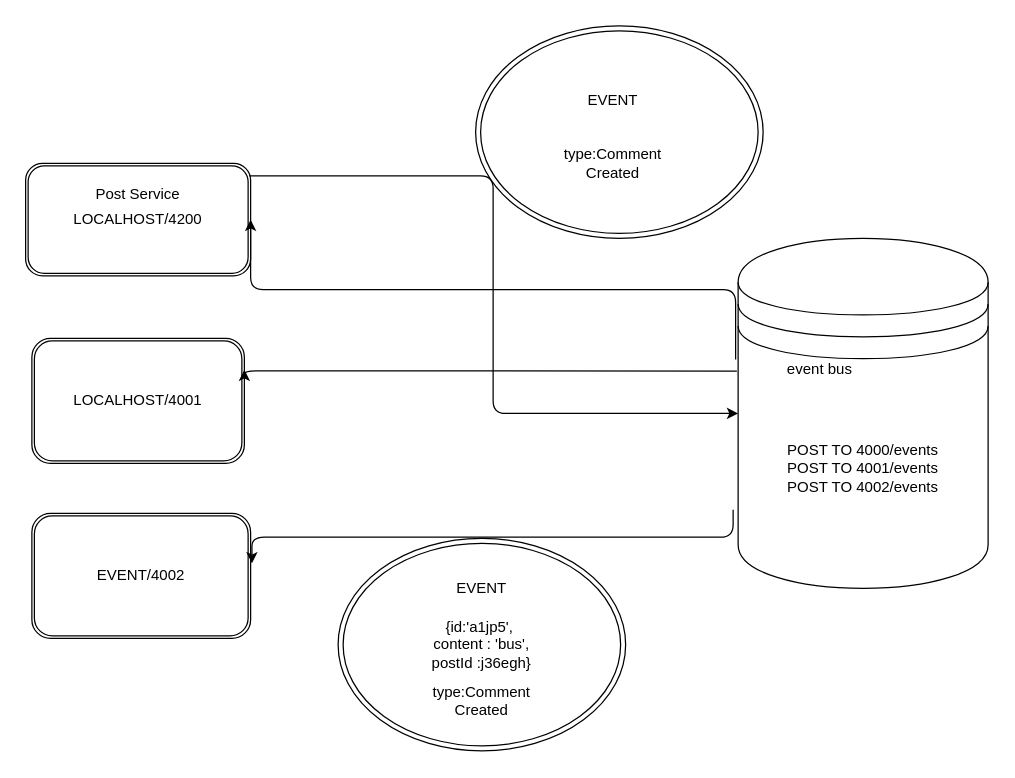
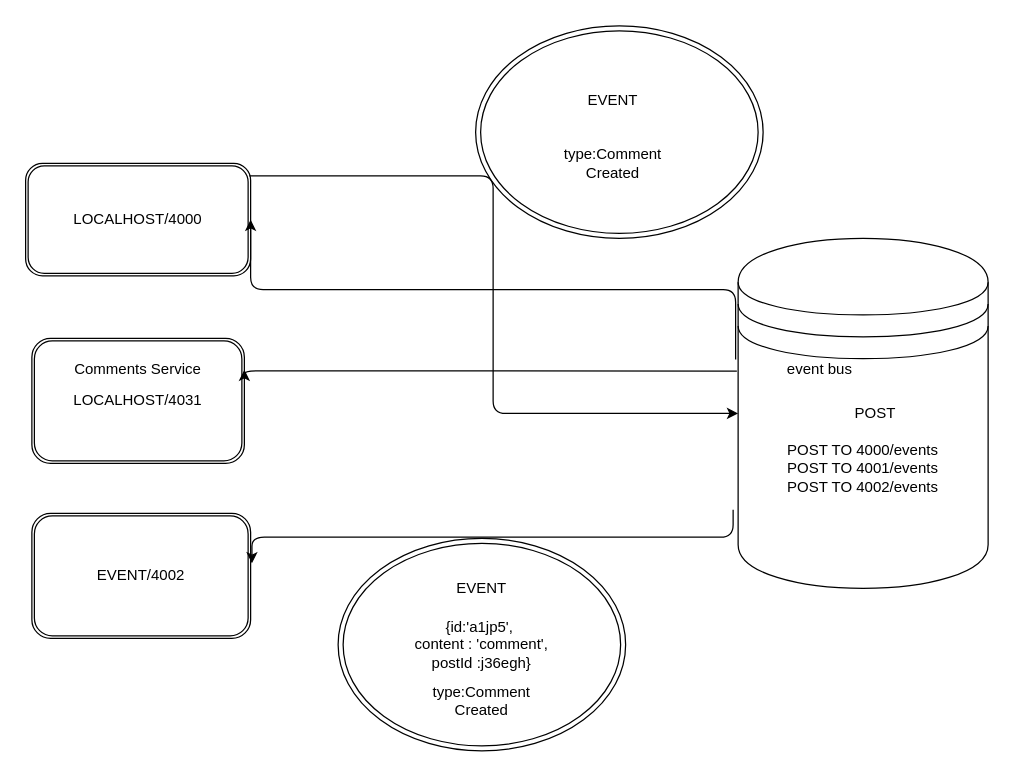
- <mxCell id="7" value="Post Service" style="text;html=1;strokeColor=none;fillColor=none;align=center;verticalAlign=middle;whiteSpace=wrap;rounded=0;" vertex="1" parent="1"><mxGeometry x="55" y="130" width="110" height="50" as="geometry" /></mxCell>
- <mxCell id="3" value="LOCALHOST/4200" style="shape=ext;double=1;rounded=1;whiteSpace=wrap;html=1;" vertex="1" parent="1"><mxGeometry x="20" y="130" width="180" height="90" as="geometry" /></mxCell>
+ <mxCell id="3" value="LOCALHOST/4000" style="shape=ext;double=1;rounded=1;whiteSpace=wrap;html=1;" vertex="1" parent="1"><mxGeometry x="20" y="130" width="180" height="90" as="geometry" /></mxCell>
+ <mxCell id="8" value="Comments Service" style="text;html=1;strokeColor=none;fillColor=none;align=center;verticalAlign=middle;whiteSpace=wrap;rounded=0;" vertex="1" parent="1"><mxGeometry x="55" y="270" width="110" height="50" as="geometry" /></mxCell>
- <mxCell id="5" value="LOCALHOST/4001" style="shape=ext;double=1;rounded=1;whiteSpace=wrap;html=1;" vertex="1" parent="1"><mxGeometry x="25" y="270" width="170" height="100" as="geometry" /></mxCell>
+ <mxCell id="5" value="LOCALHOST/4031" style="shape=ext;double=1;rounded=1;whiteSpace=wrap;html=1;" vertex="1" parent="1"><mxGeometry x="25" y="270" width="170" height="100" as="geometry" /></mxCell>
+ <mxCell id="14" value="POST" style="text;html=1;strokeColor=none;fillColor=none;align=center;verticalAlign=middle;whiteSpace=wrap;rounded=0;" vertex="1" parent="1"><mxGeometry x="680" y="320" width="40" height="20" as="geometry" /></mxCell>
- <mxCell id="18" value="{id:'a1jp5',&amp;nbsp;&lt;br&gt;content : 'bus',&lt;br&gt;postId :j36egh}" style="ellipse;shape=doubleEllipse;whiteSpace=wrap;html=1;" vertex="1" parent="1"><mxGeometry x="270" y="430" width="230" height="170" as="geometry" /></mxCell>
+ <mxCell id="18" value="{id:'a1jp5',&amp;nbsp;&lt;br&gt;content : 'comment',&lt;br&gt;postId :j36egh}" style="ellipse;shape=doubleEllipse;whiteSpace=wrap;html=1;" vertex="1" parent="1"><mxGeometry x="270" y="430" width="230" height="170" as="geometry" /></mxCell>
